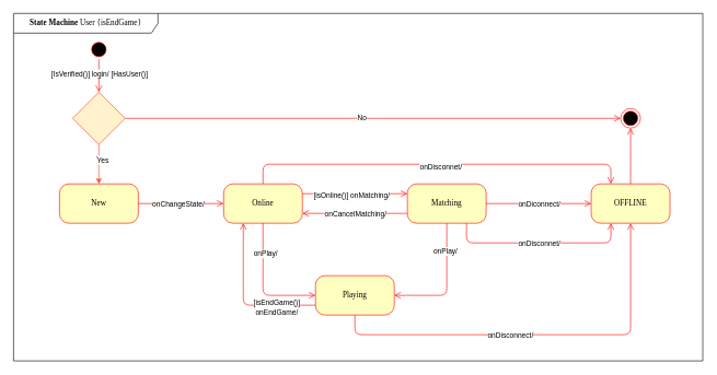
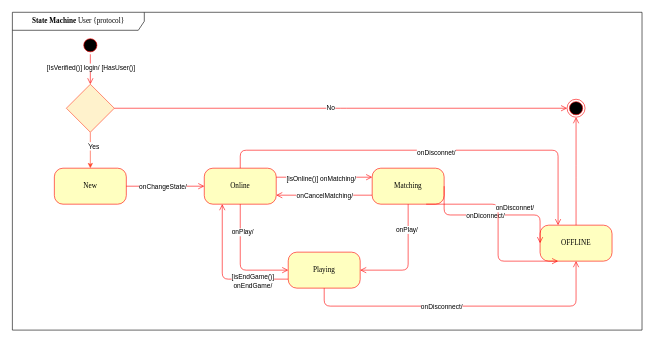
- <mxCell id="7" value="&lt;b&gt;State Machine &lt;/b&gt;User {isEndGame}" style="shape=umlFrame;whiteSpace=wrap;html=1;rounded=1;shadow=0;comic=0;labelBackgroundColor=none;strokeWidth=1;fontFamily=Verdana;fontSize=12;align=center;width=220;height=30;" parent="1" vertex="1"><mxGeometry x="20" y="20" width="1050" height="530" as="geometry" /></mxCell>
+ <mxCell id="7" value="&lt;b&gt;State Machine &lt;/b&gt;User {protocol}" style="shape=umlFrame;whiteSpace=wrap;html=1;rounded=1;shadow=0;comic=0;labelBackgroundColor=none;strokeWidth=1;fontFamily=Verdana;fontSize=12;align=center;width=220;height=30;" parent="1" vertex="1"><mxGeometry x="20" y="20" width="1050" height="530" as="geometry" /></mxCell>
- <mxCell id="24" value="OFFLINE" style="rounded=1;whiteSpace=wrap;html=1;arcSize=24;fillColor=#ffffc0;strokeColor=#ff0000;shadow=0;comic=0;labelBackgroundColor=none;fontFamily=Verdana;fontSize=12;fontColor=#000000;align=center;" parent="1" vertex="1"><mxGeometry x="900" y="280" width="120" height="60" as="geometry" /></mxCell>
+ <mxCell id="24" value="OFFLINE" style="rounded=1;whiteSpace=wrap;html=1;arcSize=24;fillColor=#ffffc0;strokeColor=#ff0000;shadow=0;comic=0;labelBackgroundColor=none;fontFamily=Verdana;fontSize=12;fontColor=#000000;align=center;" parent="1" vertex="1"><mxGeometry x="900" y="375" width="120" height="60" as="geometry" /></mxCell>
